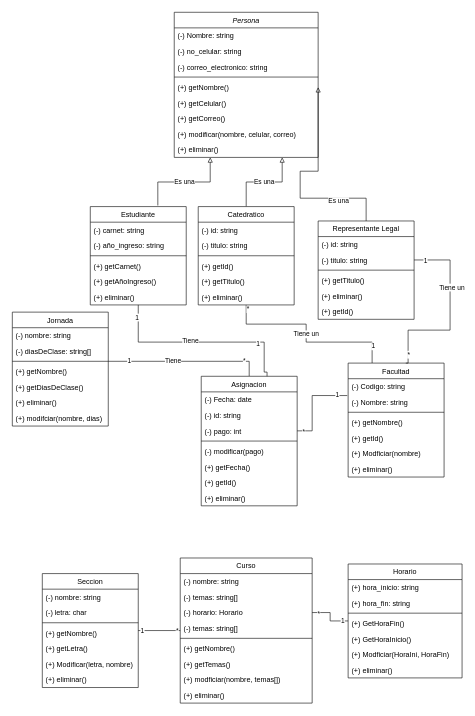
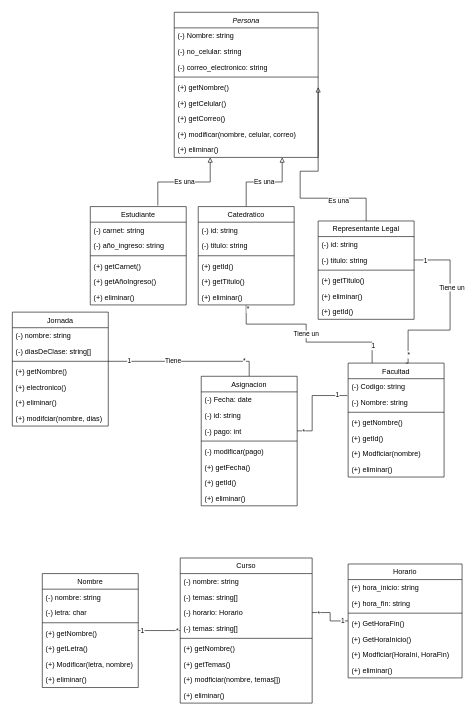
- <mxCell id="20" style="edgeStyle=orthogonalEdgeStyle;rounded=0;orthogonalLoop=1;jettySize=auto;html=1;endArrow=none;endFill=0;exitX=0.5;exitY=1;exitDx=0;exitDy=0;entryX=0.686;entryY=0.008;entryDx=0;entryDy=0;entryPerimeter=0;" parent="1" source="24" target="98" edge="1"><mxGeometry relative="1" as="geometry"><mxPoint x="270" y="500" as="sourcePoint" /><mxPoint x="390" y="620" as="targetPoint" /><Array as="points"><mxPoint x="230" y="570" /><mxPoint x="440" y="570" /><mxPoint x="440" y="620" /><mxPoint x="445" y="620" /></Array></mxGeometry></mxCell>
- <mxCell id="21" value="1" style="edgeLabel;html=1;align=center;verticalAlign=middle;resizable=0;points=[];" parent="20" vertex="1" connectable="0"><mxGeometry x="-0.881" y="-3" relative="1" as="geometry"><mxPoint as="offset" /></mxGeometry></mxCell>
- <mxCell id="22" value="1" style="edgeLabel;html=1;align=center;verticalAlign=middle;resizable=0;points=[];" parent="20" vertex="1" connectable="0"><mxGeometry x="0.558" y="-2" relative="1" as="geometry"><mxPoint as="offset" /></mxGeometry></mxCell>
- <mxCell id="23" value="Tiene" style="edgeLabel;html=1;align=center;verticalAlign=middle;resizable=0;points=[];" vertex="1" connectable="0" parent="20"><mxGeometry x="-0.118" y="3" relative="1" as="geometry"><mxPoint as="offset" /></mxGeometry></mxCell>
- <mxCell id="91" value="(+) getDiasDeClase()" style="text;align=left;verticalAlign=top;spacingLeft=4;spacingRight=4;overflow=hidden;rotatable=0;points=[[0,0.5],[1,0.5]];portConstraint=eastwest;" parent="86" vertex="1"><mxGeometry y="112" width="160" height="26" as="geometry" /></mxCell>
+ <mxCell id="91" value="(+) electronico()" style="text;align=left;verticalAlign=top;spacingLeft=4;spacingRight=4;overflow=hidden;rotatable=0;points=[[0,0.5],[1,0.5]];portConstraint=eastwest;" parent="86" vertex="1"><mxGeometry y="112" width="160" height="26" as="geometry" /></mxCell>
- <mxCell id="67" value="Seccion" style="swimlane;fontStyle=0;align=center;verticalAlign=top;childLayout=stackLayout;horizontal=1;startSize=26;horizontalStack=0;resizeParent=1;resizeLast=0;collapsible=1;marginBottom=0;rounded=0;shadow=0;strokeWidth=1;" parent="1" vertex="1"><mxGeometry x="70" y="956" width="160" height="190" as="geometry"><mxRectangle x="340" y="380" width="170" height="26" as="alternateBounds" /></mxGeometry></mxCell>
+ <mxCell id="67" value="Nombre" style="swimlane;fontStyle=0;align=center;verticalAlign=top;childLayout=stackLayout;horizontal=1;startSize=26;horizontalStack=0;resizeParent=1;resizeLast=0;collapsible=1;marginBottom=0;rounded=0;shadow=0;strokeWidth=1;" parent="1" vertex="1"><mxGeometry x="70" y="956" width="160" height="190" as="geometry"><mxRectangle x="340" y="380" width="170" height="26" as="alternateBounds" /></mxGeometry></mxCell>
